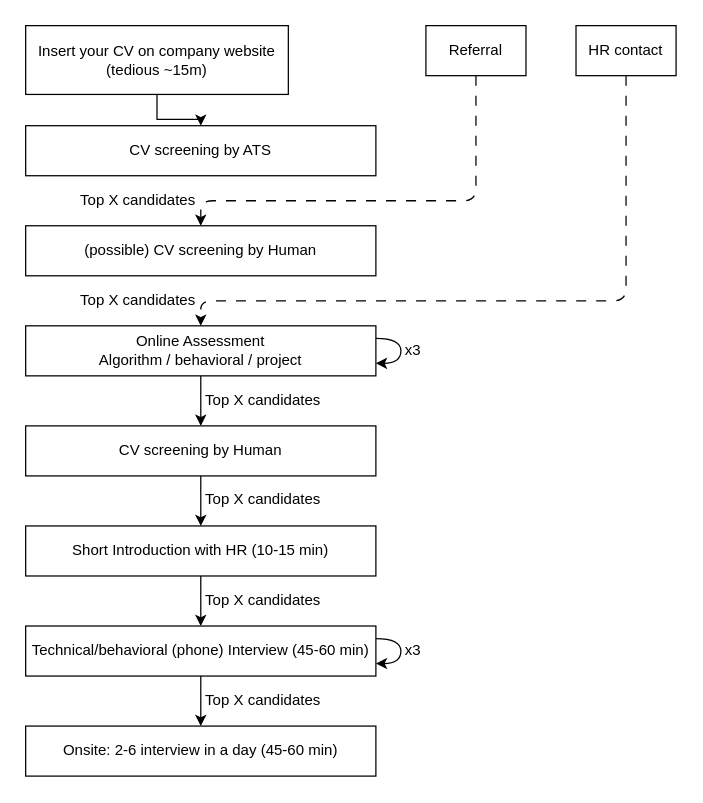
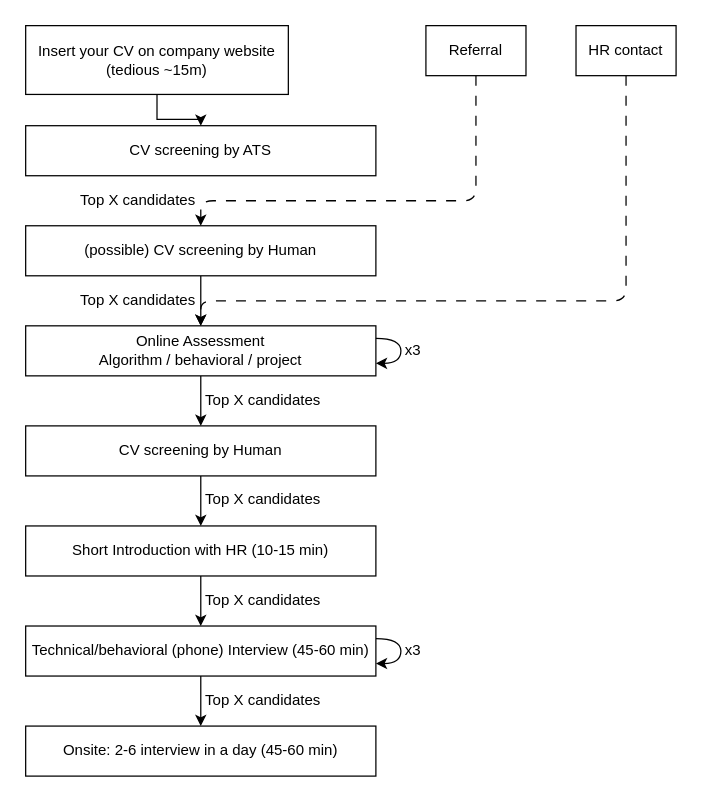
+ <mxCell id="22" style="edgeStyle=orthogonalEdgeStyle;rounded=0;orthogonalLoop=1;jettySize=auto;html=1;exitX=0.5;exitY=1;exitDx=0;exitDy=0;entryX=0.5;entryY=0;entryDx=0;entryDy=0;" edge="1" parent="1" source="23" target="4"><mxGeometry relative="1" as="geometry" /></mxCell>
